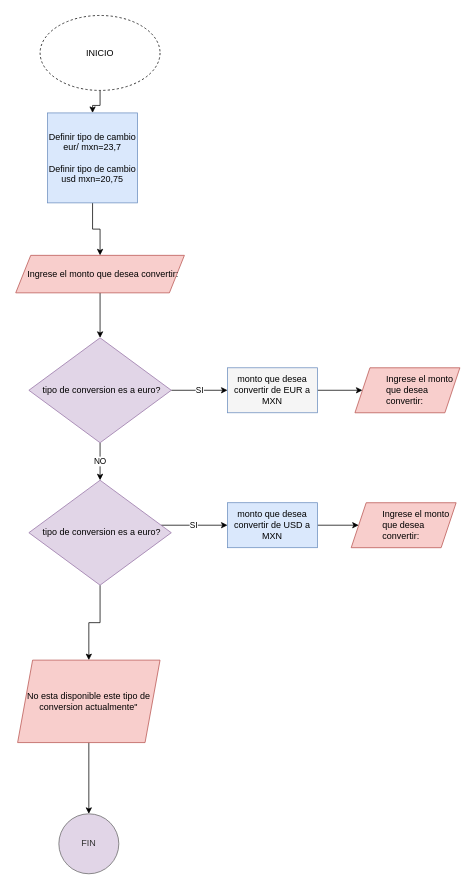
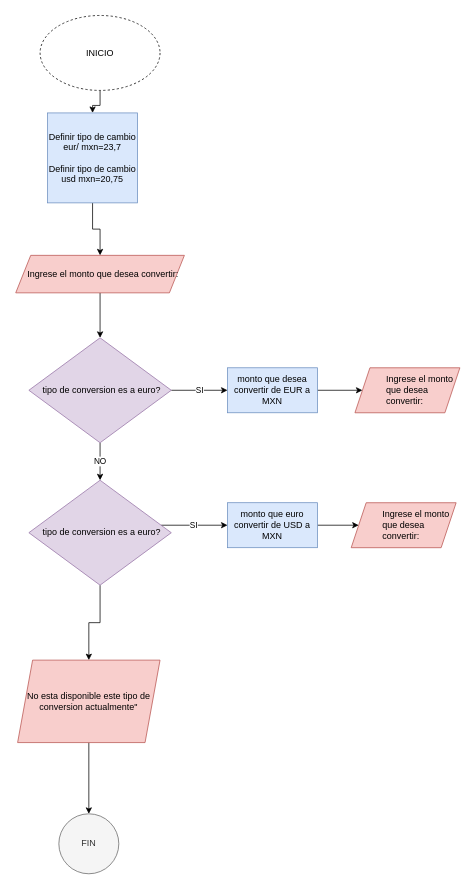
- <mxCell id="12" value="monto que desea convertir de EUR a MXN" style="whiteSpace=wrap;html=1;align=center;fillColor=#f5f5f5;strokeColor=#6c8ebf;" vertex="1" parent="1"><mxGeometry x="303" y="490" width="120" height="60" as="geometry" /></mxCell>
+ <mxCell id="12" value="monto que desea convertir de EUR a MXN" style="whiteSpace=wrap;html=1;align=center;fillColor=#dae8fc;strokeColor=#6c8ebf;" vertex="1" parent="1"><mxGeometry x="303" y="490" width="120" height="60" as="geometry" /></mxCell>
- <mxCell id="18" value="monto que desea convertir de USD a MXN" style="whiteSpace=wrap;html=1;align=center;fillColor=#dae8fc;strokeColor=#6c8ebf;" vertex="1" parent="1"><mxGeometry x="303" y="670" width="120" height="60" as="geometry" /></mxCell>
+ <mxCell id="18" value="monto que euro convertir de USD a MXN" style="whiteSpace=wrap;html=1;align=center;fillColor=#dae8fc;strokeColor=#6c8ebf;" vertex="1" parent="1"><mxGeometry x="303" y="670" width="120" height="60" as="geometry" /></mxCell>
- <mxCell id="22" value="FIN" style="ellipse;whiteSpace=wrap;html=1;fillColor=#e1d5e7;strokeColor=#666666;fontColor=#333333;" vertex="1" parent="1"><mxGeometry x="78" y="1085" width="80" height="80" as="geometry" /></mxCell>
+ <mxCell id="22" value="FIN" style="ellipse;whiteSpace=wrap;html=1;fillColor=#f5f5f5;strokeColor=#666666;fontColor=#333333;" vertex="1" parent="1"><mxGeometry x="78" y="1085" width="80" height="80" as="geometry" /></mxCell>
